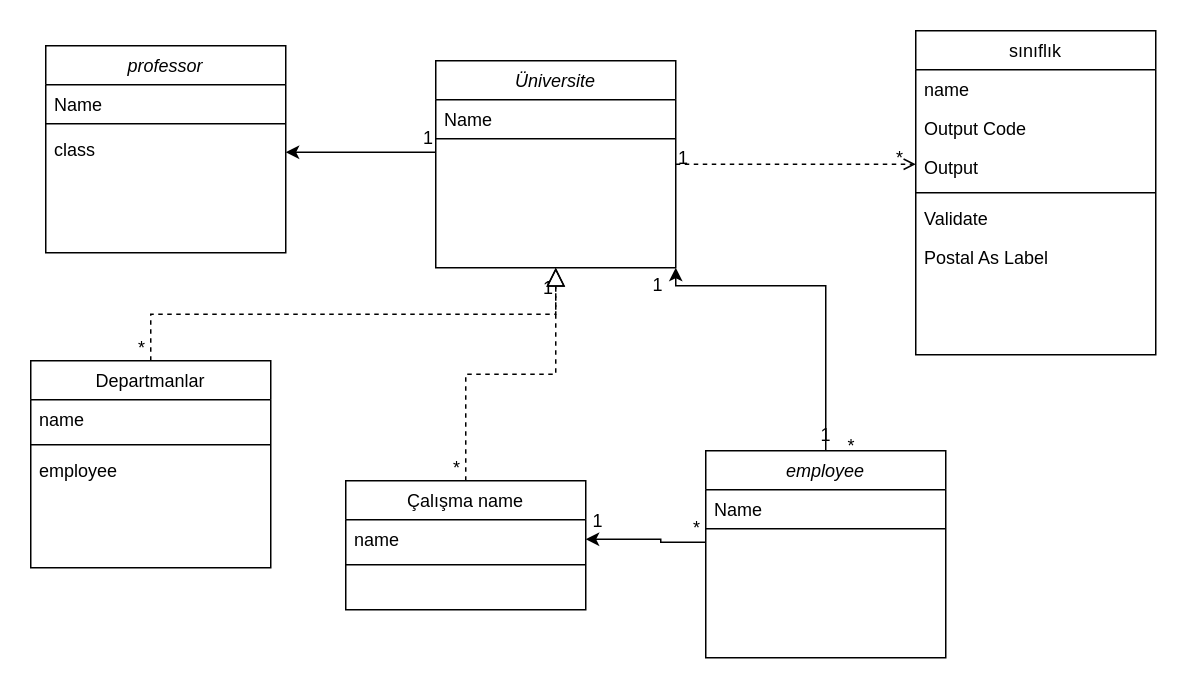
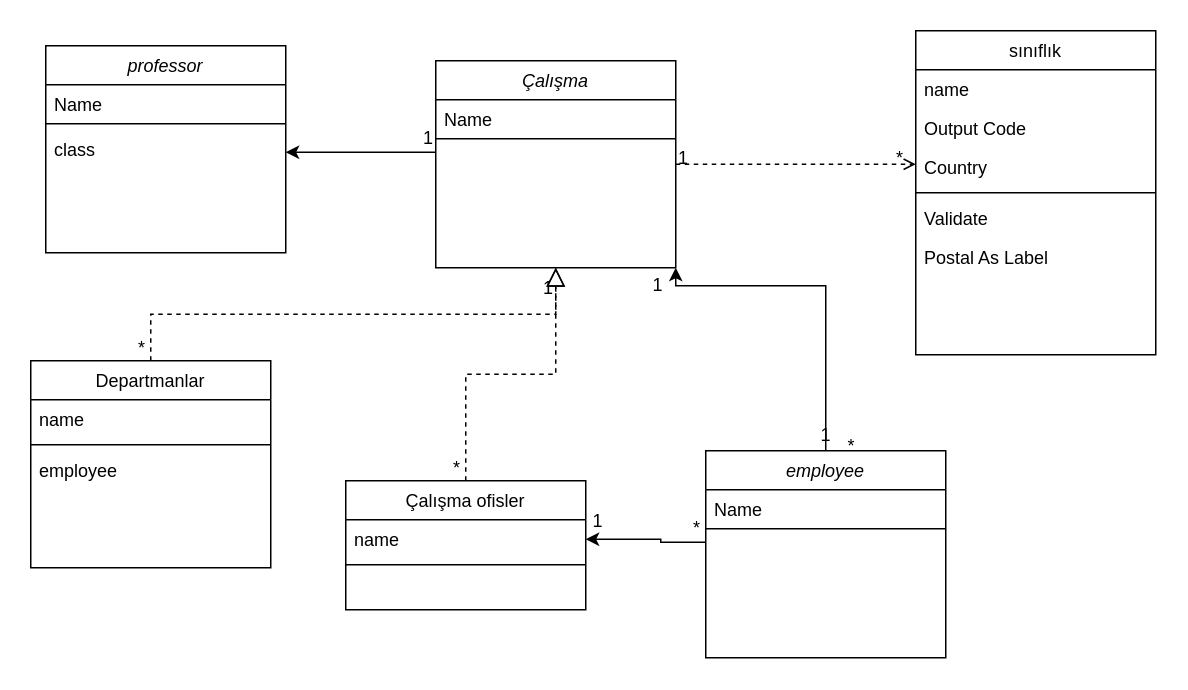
- <mxCell id="2" value="Üniversite" style="swimlane;fontStyle=2;align=center;verticalAlign=top;childLayout=stackLayout;horizontal=1;startSize=26;horizontalStack=0;resizeParent=1;resizeLast=0;collapsible=1;marginBottom=0;rounded=0;shadow=0;strokeWidth=1;" vertex="1" parent="1"><mxGeometry x="290" y="40" width="160" height="138" as="geometry"><mxRectangle x="230" y="140" width="160" height="26" as="alternateBounds" /></mxGeometry></mxCell>
+ <mxCell id="2" value="Çalışma" style="swimlane;fontStyle=2;align=center;verticalAlign=top;childLayout=stackLayout;horizontal=1;startSize=26;horizontalStack=0;resizeParent=1;resizeLast=0;collapsible=1;marginBottom=0;rounded=0;shadow=0;strokeWidth=1;" vertex="1" parent="1"><mxGeometry x="290" y="40" width="160" height="138" as="geometry"><mxRectangle x="230" y="140" width="160" height="26" as="alternateBounds" /></mxGeometry></mxCell>
- <mxCell id="18" value="Output" style="text;align=left;verticalAlign=top;spacingLeft=4;spacingRight=4;overflow=hidden;rotatable=0;points=[[0,0.5],[1,0.5]];portConstraint=eastwest;rounded=0;shadow=0;html=0;" vertex="1" parent="15"><mxGeometry y="78" width="160" height="26" as="geometry" /></mxCell>
+ <mxCell id="18" value="Country" style="text;align=left;verticalAlign=top;spacingLeft=4;spacingRight=4;overflow=hidden;rotatable=0;points=[[0,0.5],[1,0.5]];portConstraint=eastwest;rounded=0;shadow=0;html=0;" vertex="1" parent="15"><mxGeometry y="78" width="160" height="26" as="geometry" /></mxCell>
- <mxCell id="11" value="Çalışma name" style="swimlane;fontStyle=0;align=center;verticalAlign=top;childLayout=stackLayout;horizontal=1;startSize=26;horizontalStack=0;resizeParent=1;resizeLast=0;collapsible=1;marginBottom=0;rounded=0;shadow=0;strokeWidth=1;" vertex="1" parent="1"><mxGeometry x="230" y="320" width="160" height="86" as="geometry"><mxRectangle x="340" y="380" width="170" height="26" as="alternateBounds" /></mxGeometry></mxCell>
+ <mxCell id="11" value="Çalışma ofisler" style="swimlane;fontStyle=0;align=center;verticalAlign=top;childLayout=stackLayout;horizontal=1;startSize=26;horizontalStack=0;resizeParent=1;resizeLast=0;collapsible=1;marginBottom=0;rounded=0;shadow=0;strokeWidth=1;" vertex="1" parent="1"><mxGeometry x="230" y="320" width="160" height="86" as="geometry"><mxRectangle x="340" y="380" width="170" height="26" as="alternateBounds" /></mxGeometry></mxCell>
